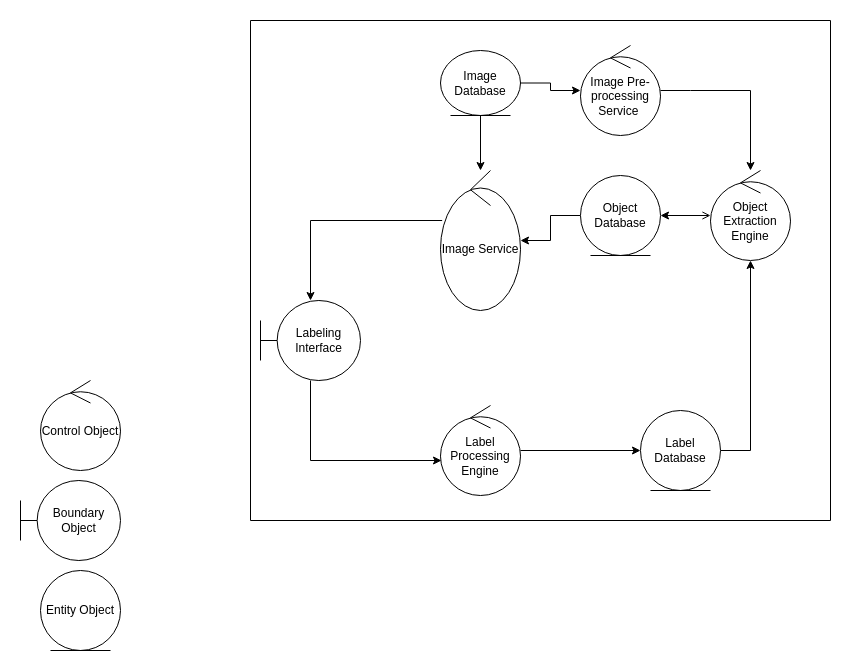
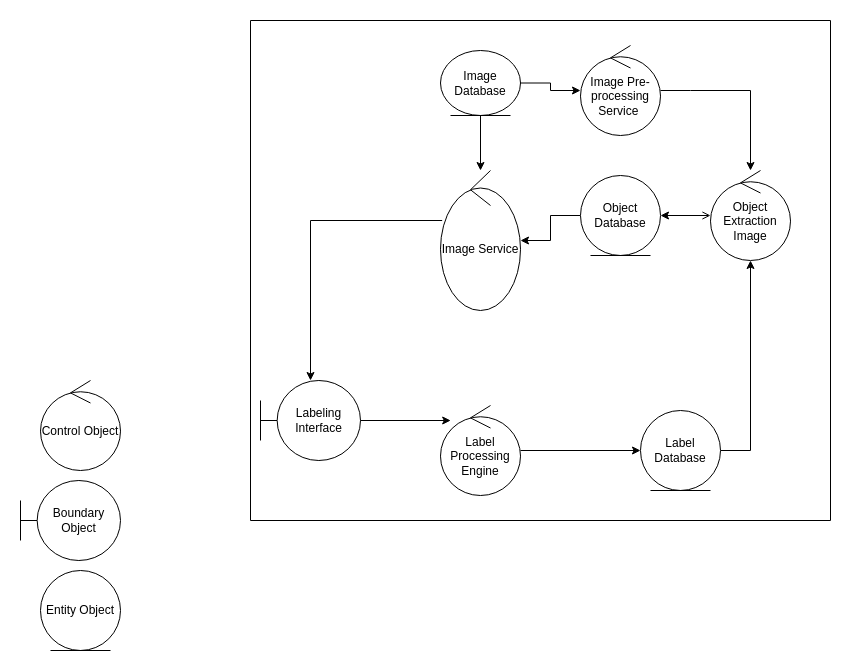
- <mxCell id="14" value="Object Extraction Engine" style="ellipse;shape=umlControl;whiteSpace=wrap;html=1;" vertex="1" parent="1"><mxGeometry x="710" y="170" width="80" height="90" as="geometry" /></mxCell>
+ <mxCell id="14" value="Object Extraction Image" style="ellipse;shape=umlControl;whiteSpace=wrap;html=1;" vertex="1" parent="1"><mxGeometry x="710" y="170" width="80" height="90" as="geometry" /></mxCell>
- <mxCell id="7" value="Labeling Interface" style="shape=umlBoundary;whiteSpace=wrap;html=1;" vertex="1" parent="1"><mxGeometry x="260" y="300" width="100" height="80" as="geometry" /></mxCell>
+ <mxCell id="7" value="Labeling Interface" style="shape=umlBoundary;whiteSpace=wrap;html=1;" vertex="1" parent="1"><mxGeometry x="260" y="380" width="100" height="80" as="geometry" /></mxCell>
